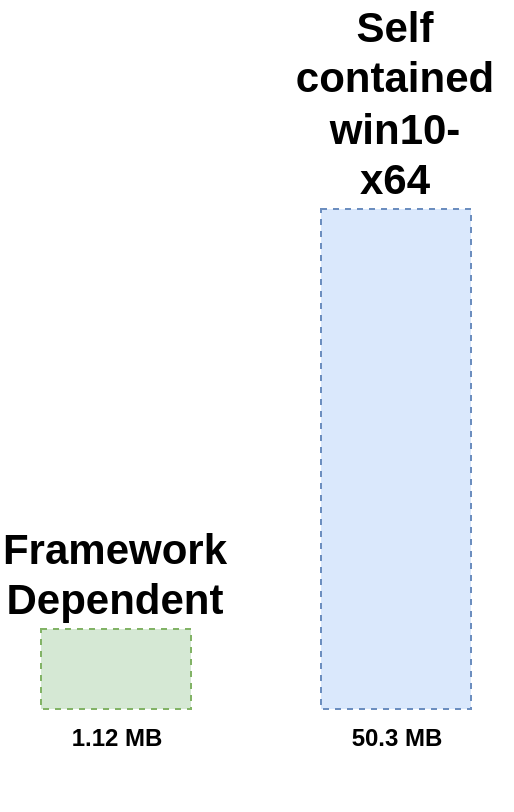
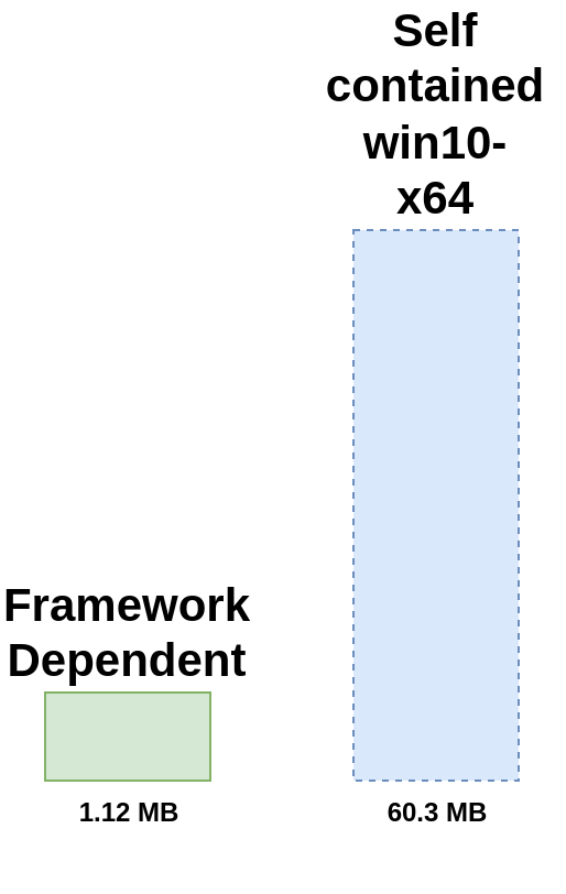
- <mxCell id="2" value="Framework Dependent" style="rounded=0;whiteSpace=wrap;html=1;fillColor=#d5e8d4;strokeColor=#82b366;labelPosition=center;verticalLabelPosition=top;align=center;verticalAlign=bottom;fontStyle=1;fontSize=21;dashed=1;" vertex="1" parent="1"><mxGeometry x="20" y="230" width="75" height="40" as="geometry" /></mxCell>
+ <mxCell id="2" value="Framework Dependent" style="rounded=0;whiteSpace=wrap;html=1;fillColor=#d5e8d4;strokeColor=#82b366;labelPosition=center;verticalLabelPosition=top;align=center;verticalAlign=bottom;fontStyle=1;fontSize=21;" vertex="1" parent="1"><mxGeometry x="20" y="230" width="75" height="40" as="geometry" /></mxCell>
- <mxCell id="5" value="50.3 MB" style="text;html=1;align=center;verticalAlign=middle;resizable=0;points=[];autosize=1;strokeColor=none;fillColor=none;fontStyle=1" vertex="1" parent="1"><mxGeometry x="162.5" y="270" width="70" height="30" as="geometry" /></mxCell>
+ <mxCell id="5" value="60.3 MB" style="text;html=1;align=center;verticalAlign=middle;resizable=0;points=[];autosize=1;strokeColor=none;fillColor=none;fontStyle=1" vertex="1" parent="1"><mxGeometry x="162.5" y="270" width="70" height="30" as="geometry" /></mxCell>
